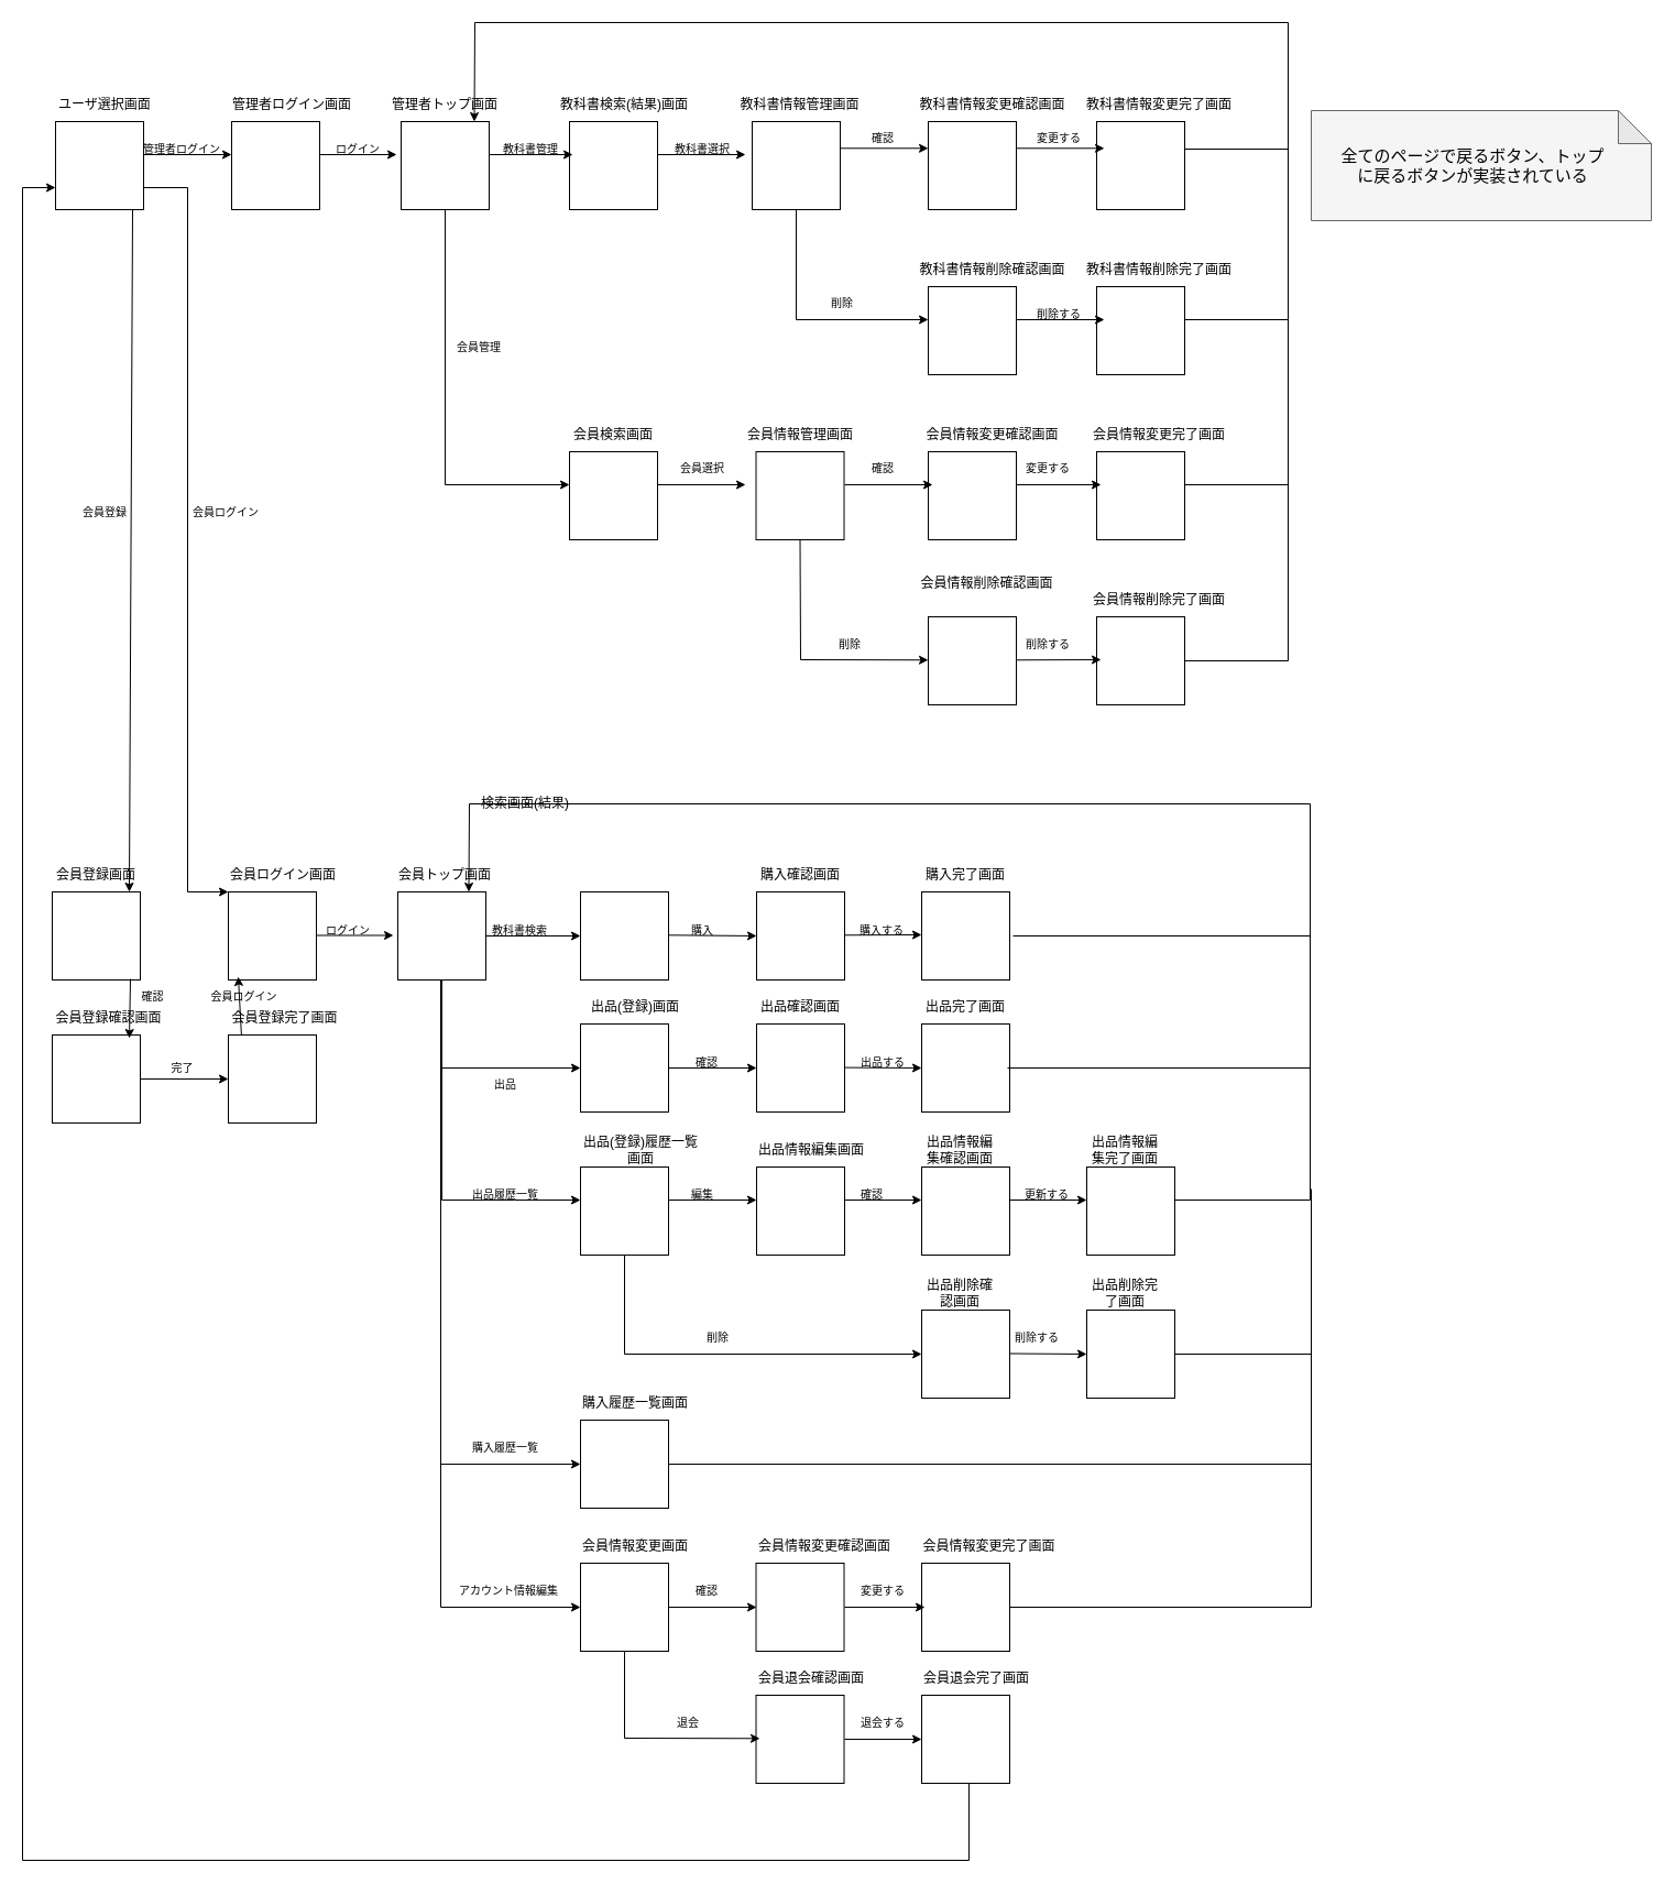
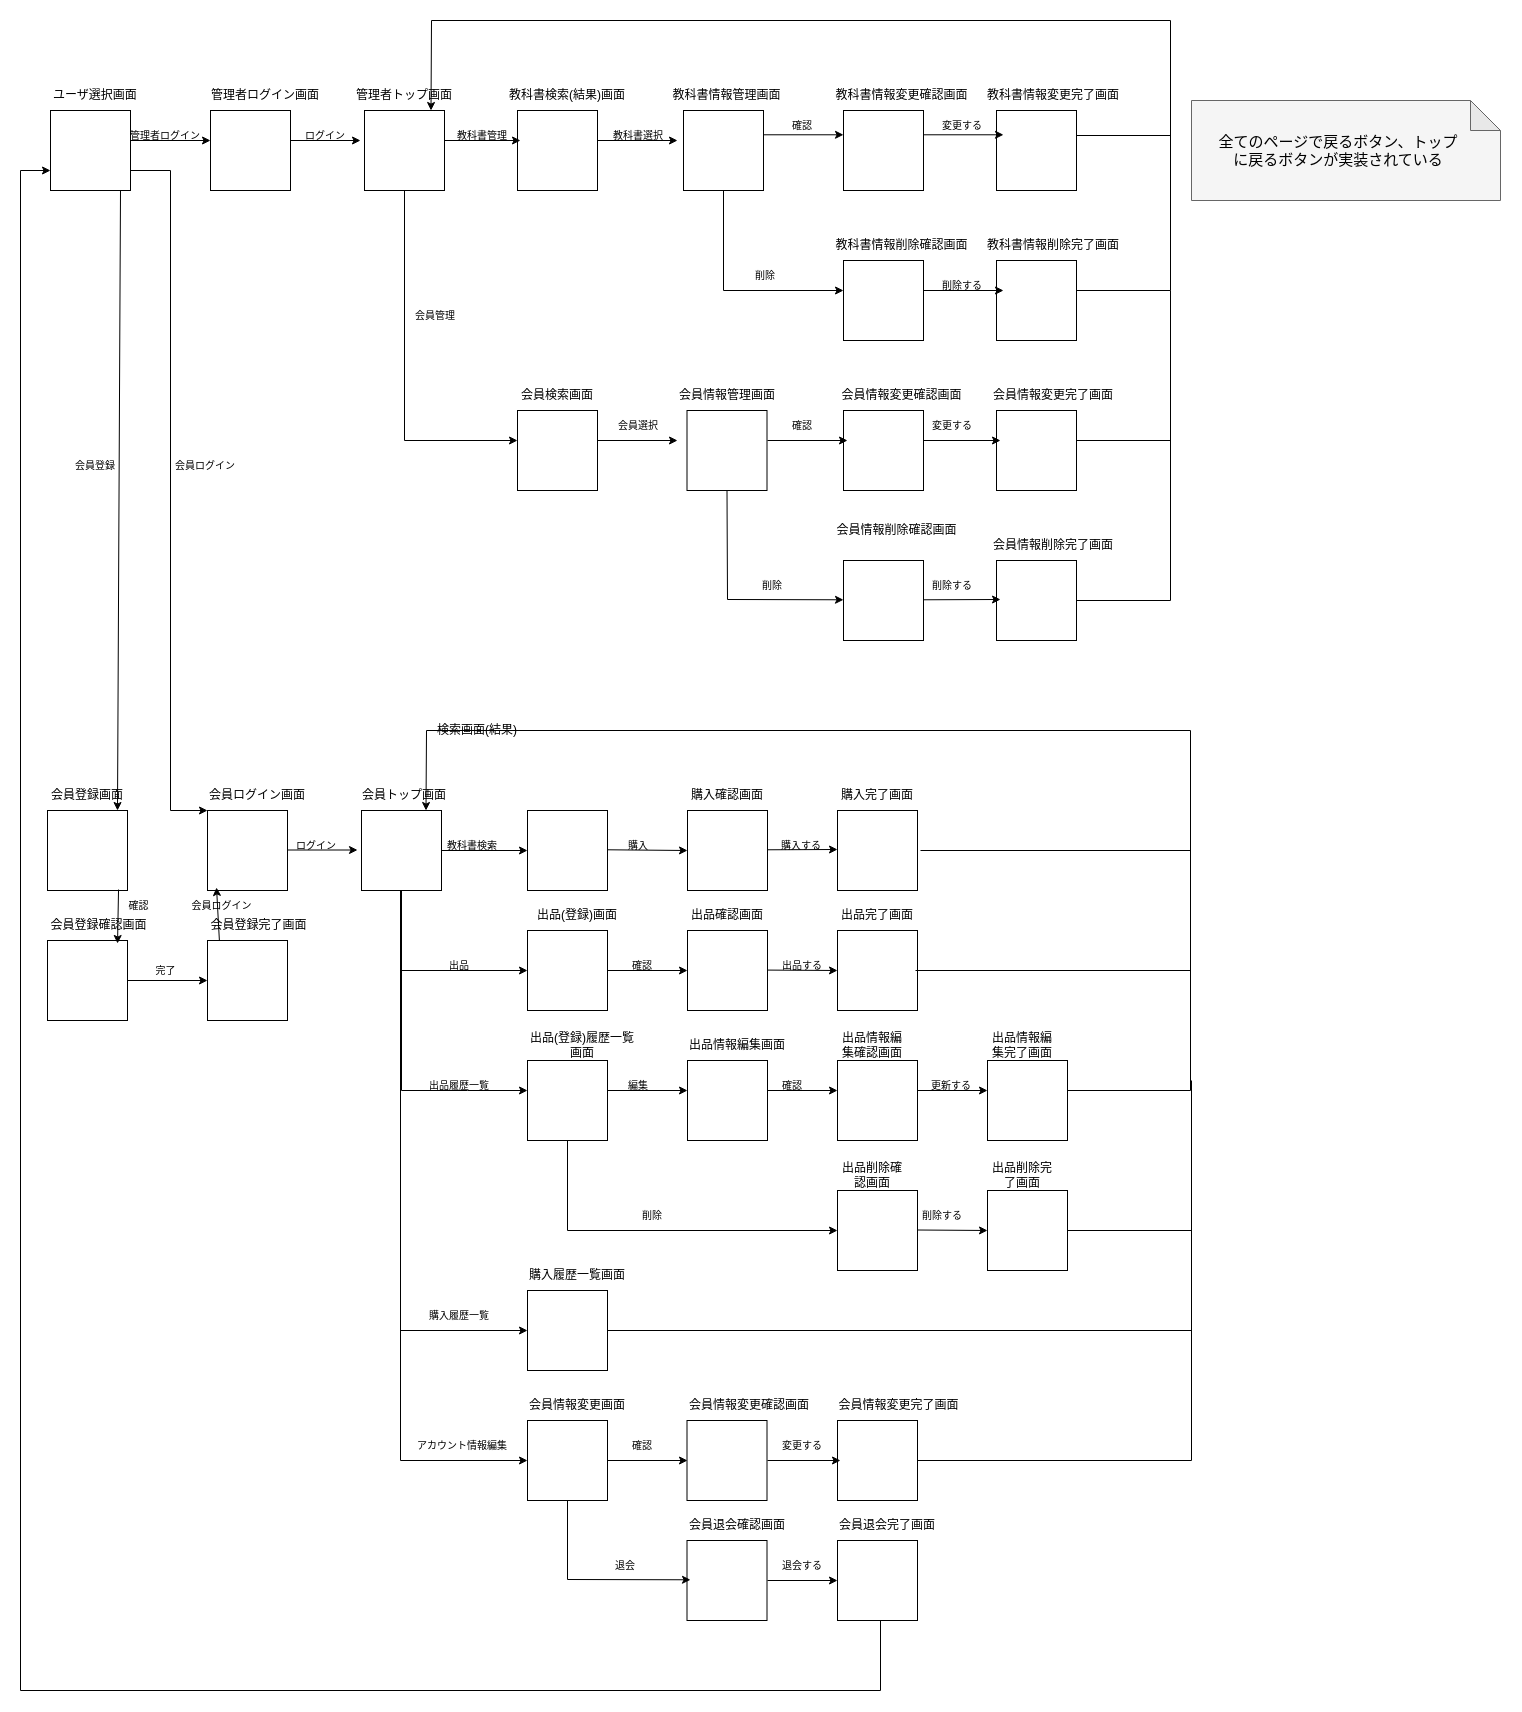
- <mxCell id="129" value="出品" style="text;html=1;strokeColor=none;fillColor=none;align=center;verticalAlign=middle;whiteSpace=wrap;rounded=0;strokeWidth=2;fontSize=10;" parent="1" vertex="1"><mxGeometry x="414" y="970" width="90" height="30" as="geometry" /></mxCell>
+ <mxCell id="129" value="出品" style="text;html=1;strokeColor=none;fillColor=none;align=center;verticalAlign=middle;whiteSpace=wrap;rounded=0;strokeWidth=2;fontSize=10;" parent="1" vertex="1"><mxGeometry x="414" y="950" width="90" height="30" as="geometry" /></mxCell>
